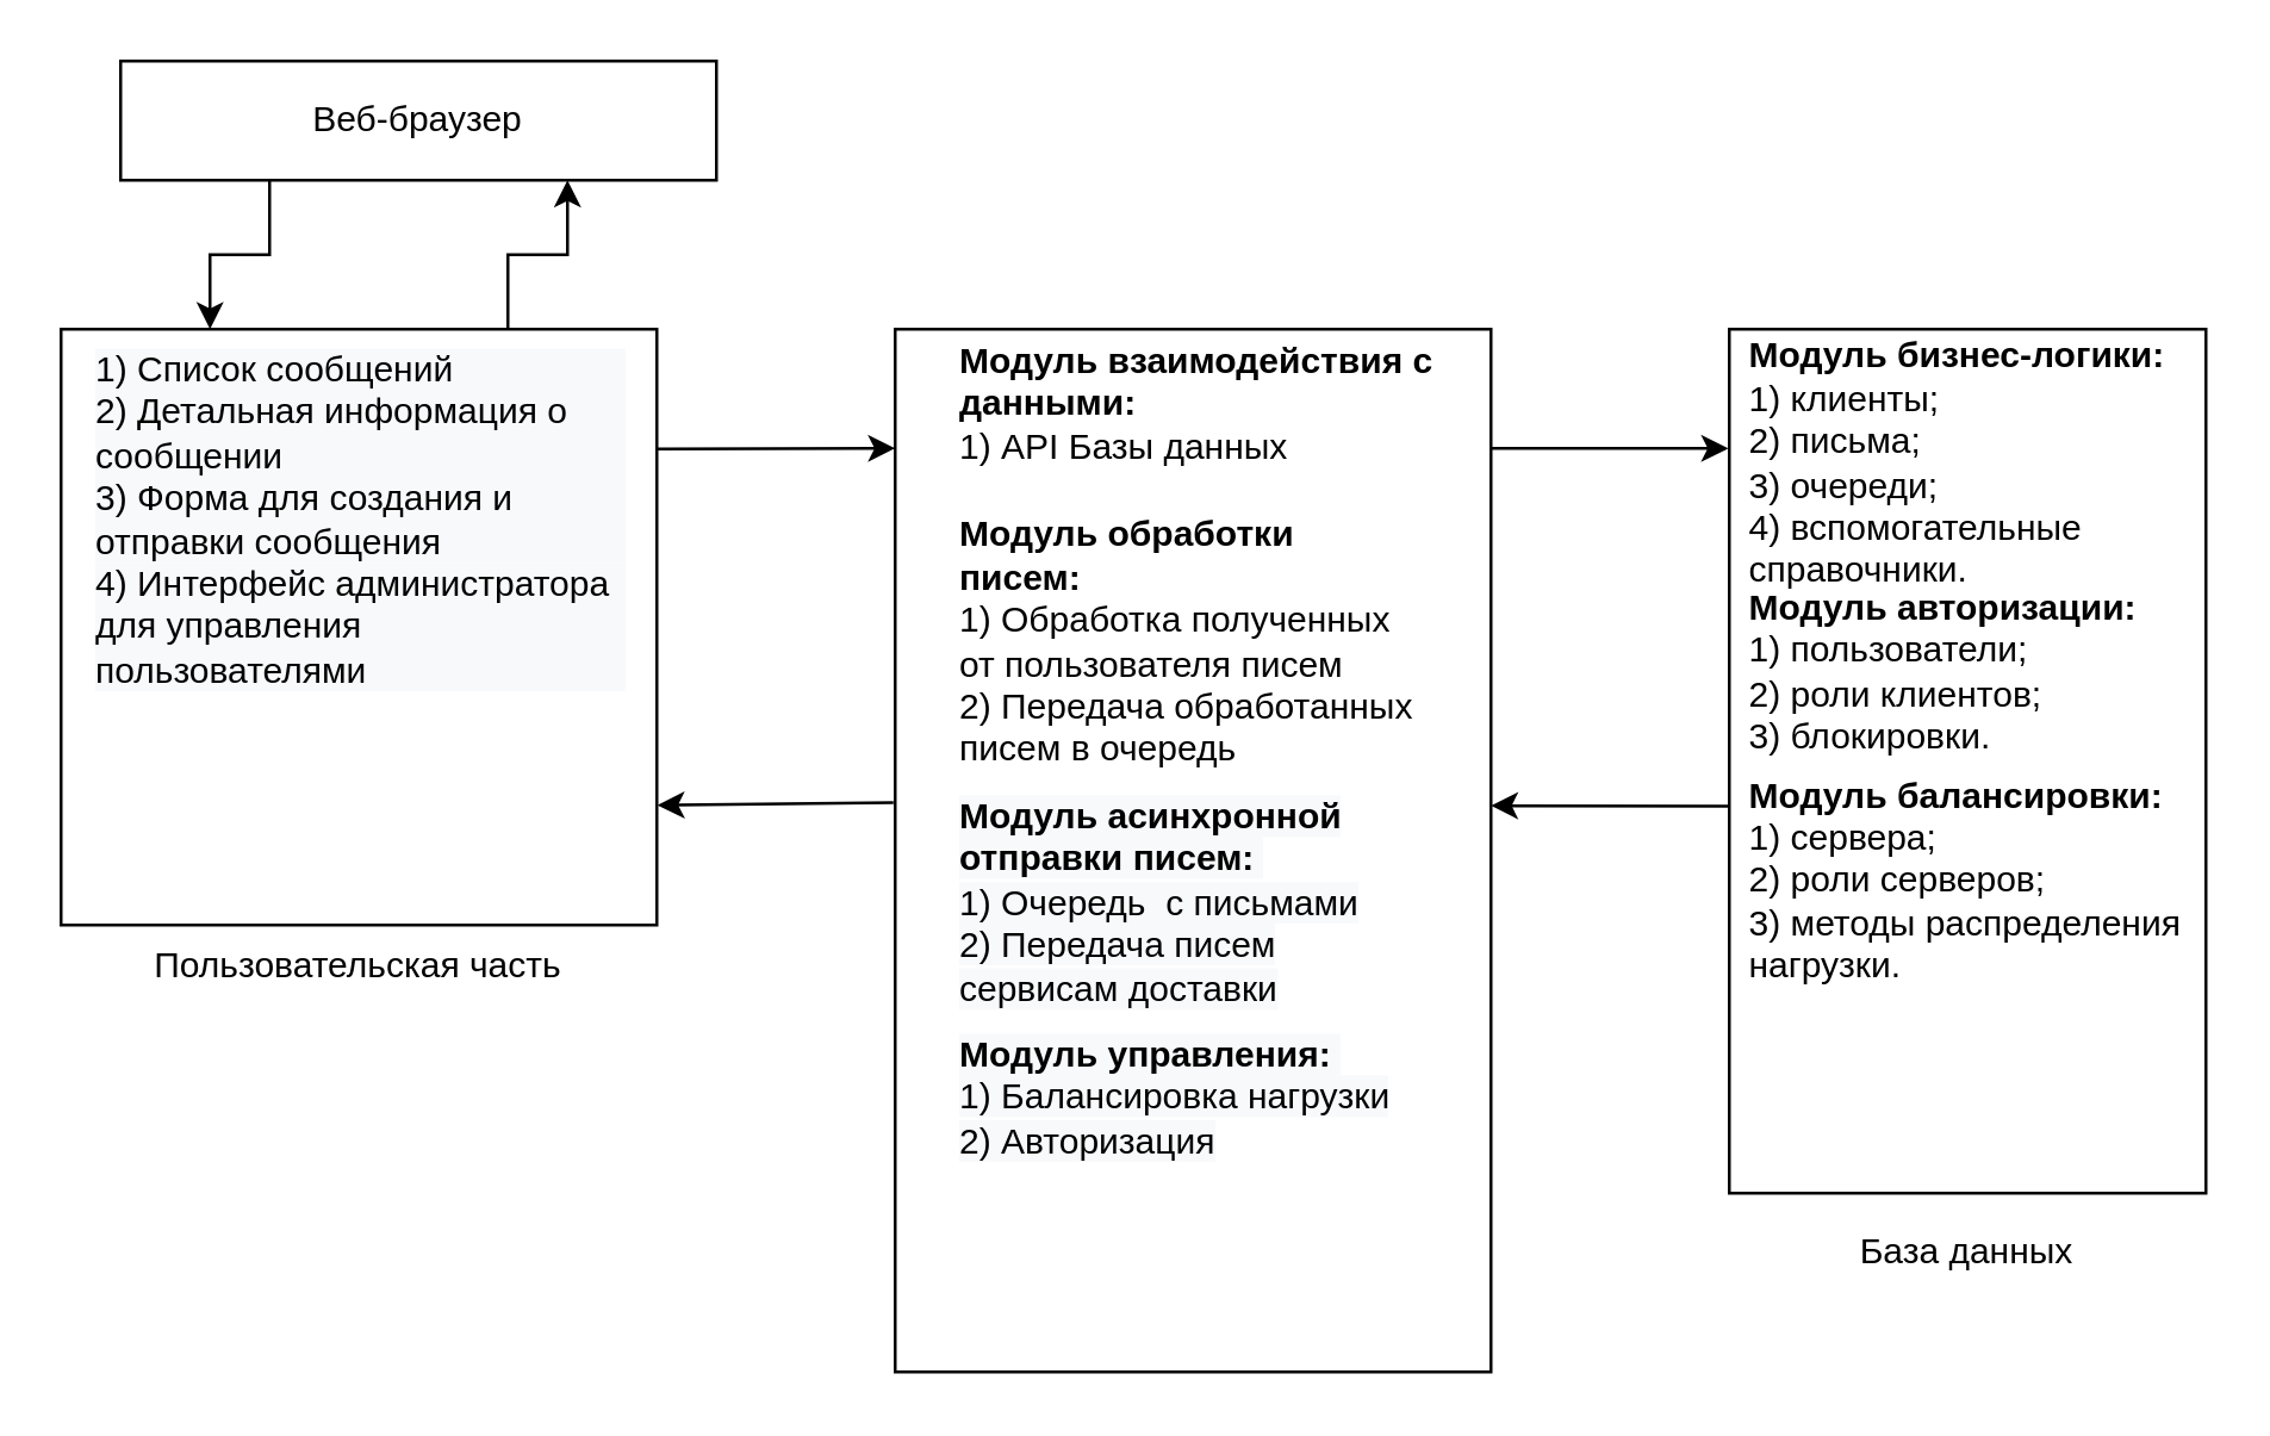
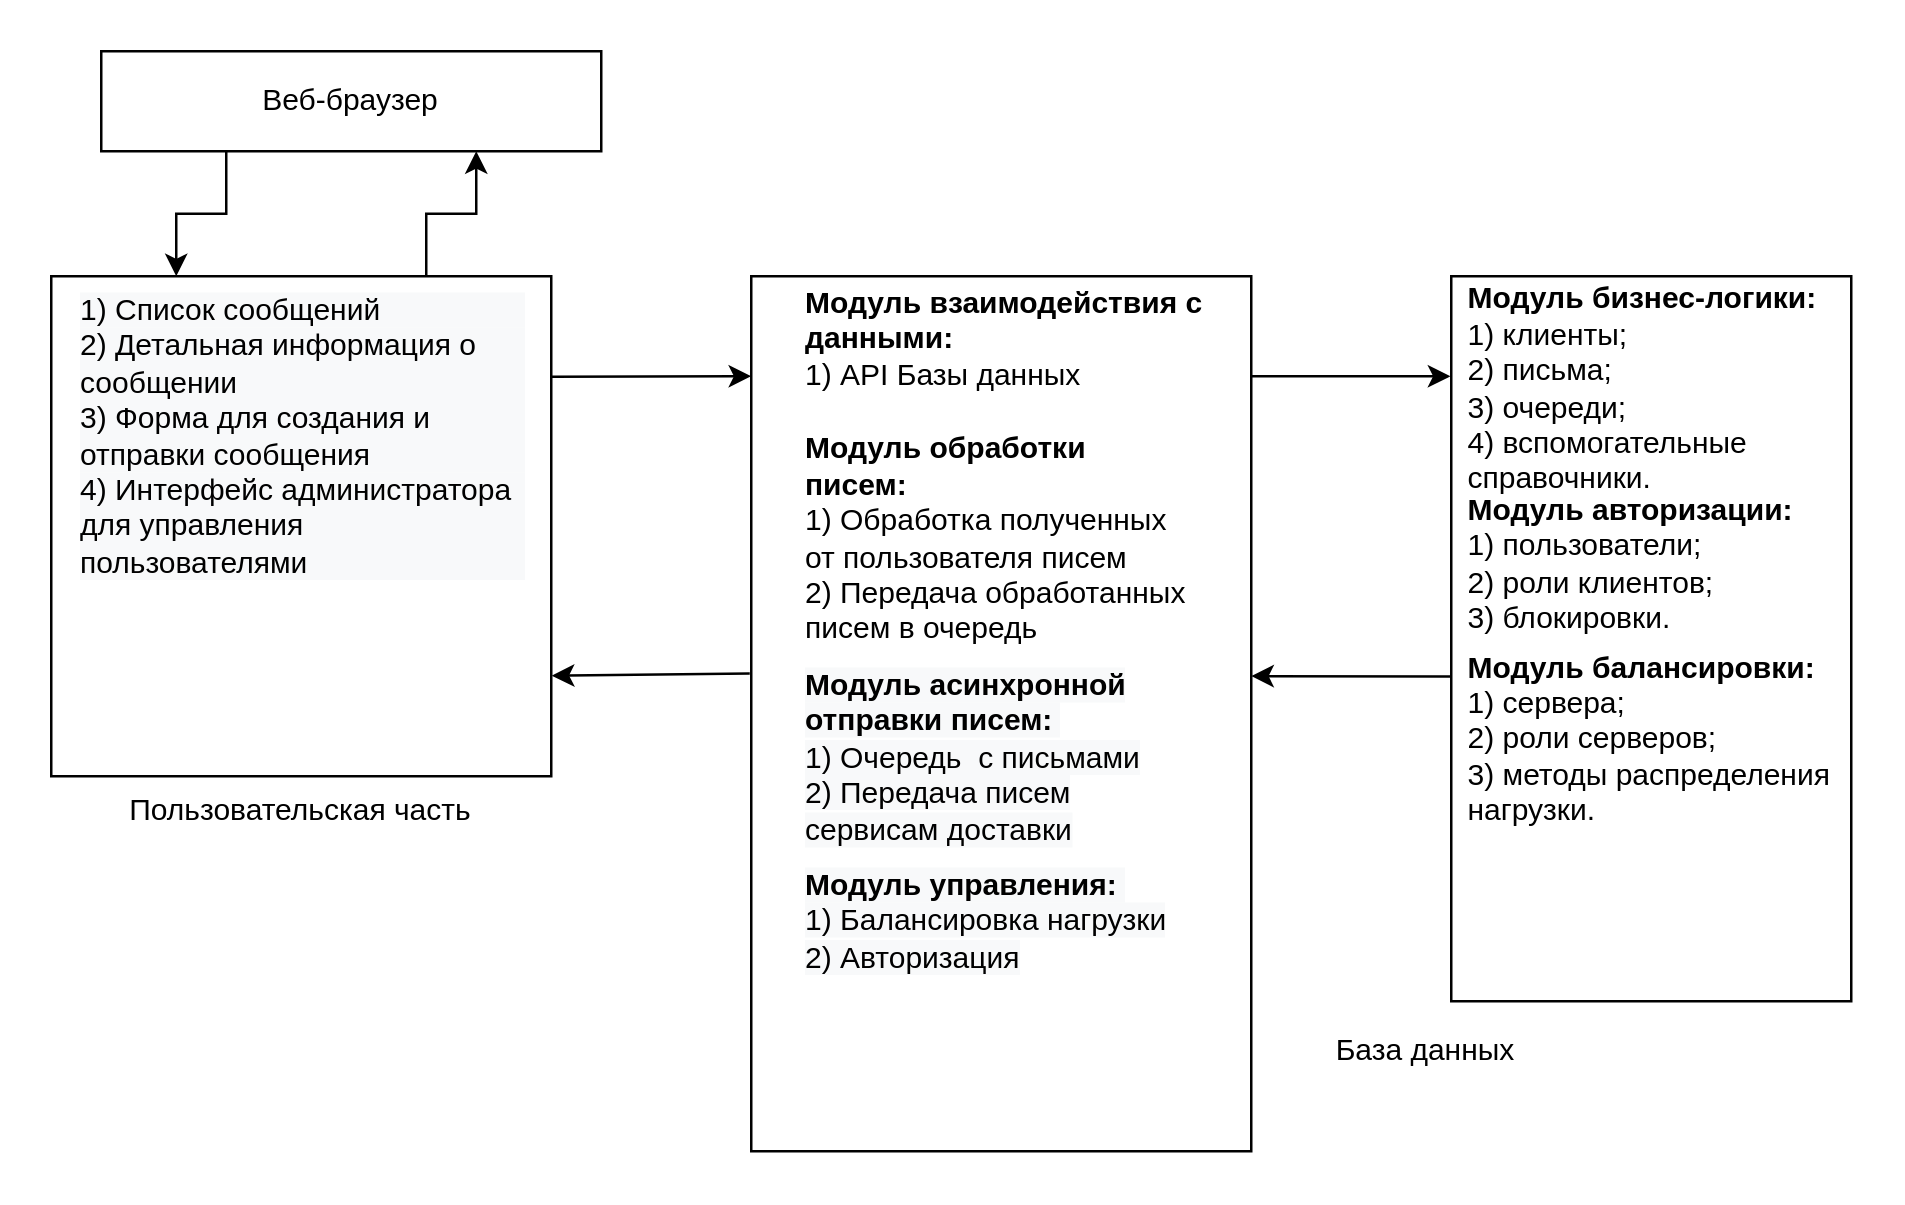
- <mxCell id="15" value="База данных" style="text;html=1;strokeColor=none;fillColor=none;align=center;verticalAlign=middle;whiteSpace=wrap;rounded=0;" vertex="1" parent="1"><mxGeometry x="615" y="410" width="90" height="20" as="geometry" /></mxCell>
+ <mxCell id="15" value="База данных" style="text;html=1;strokeColor=none;fillColor=none;align=center;verticalAlign=middle;whiteSpace=wrap;rounded=0;" vertex="1" parent="1"><mxGeometry x="525" y="410" width="90" height="20" as="geometry" /></mxCell>
